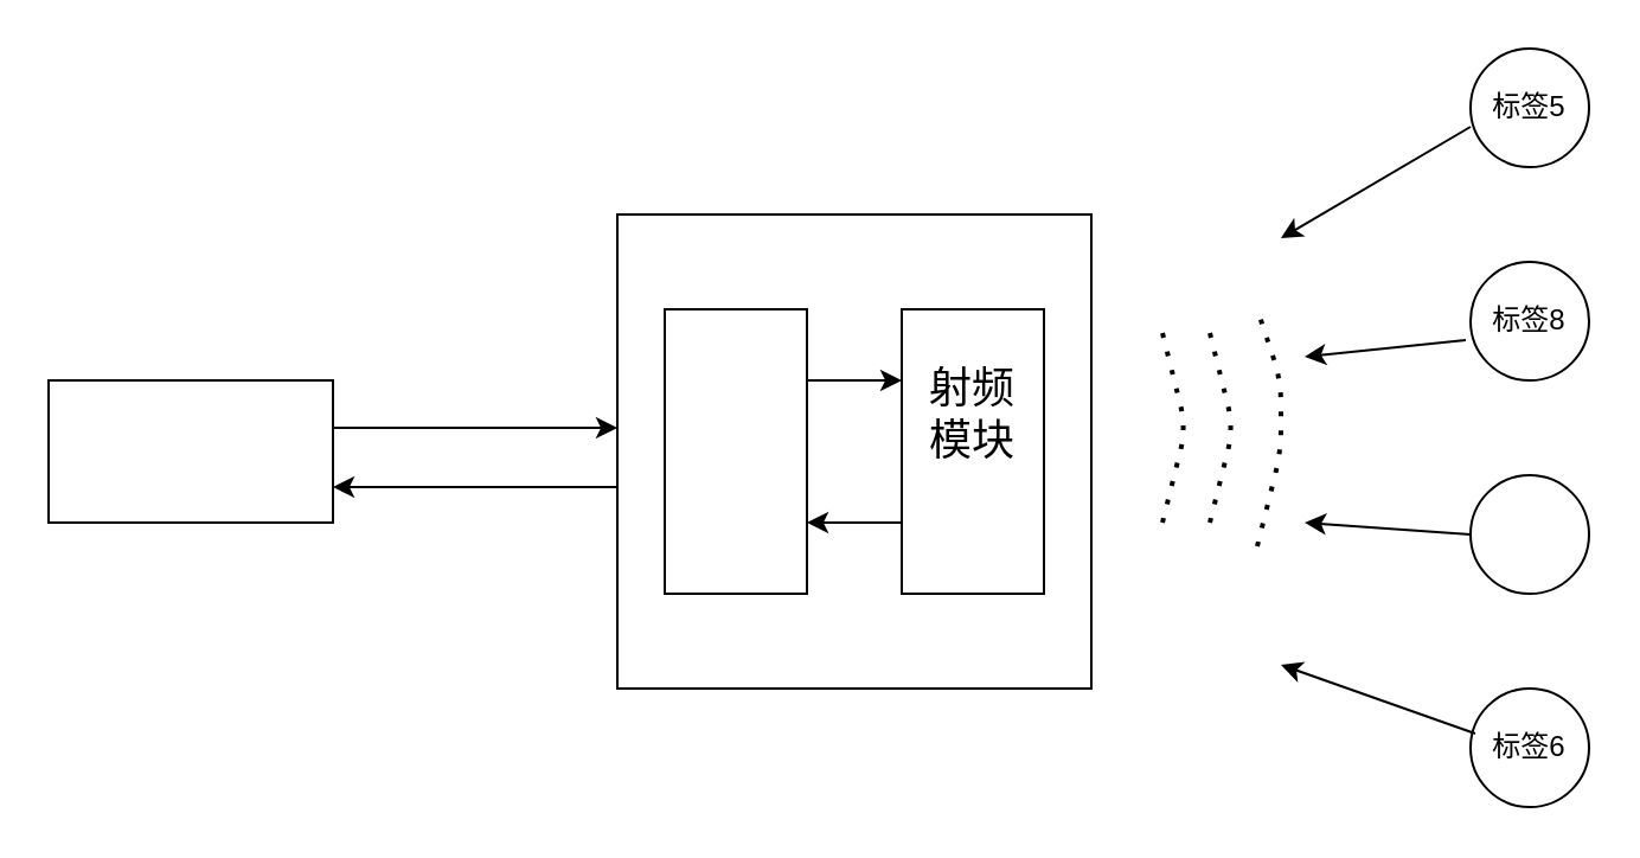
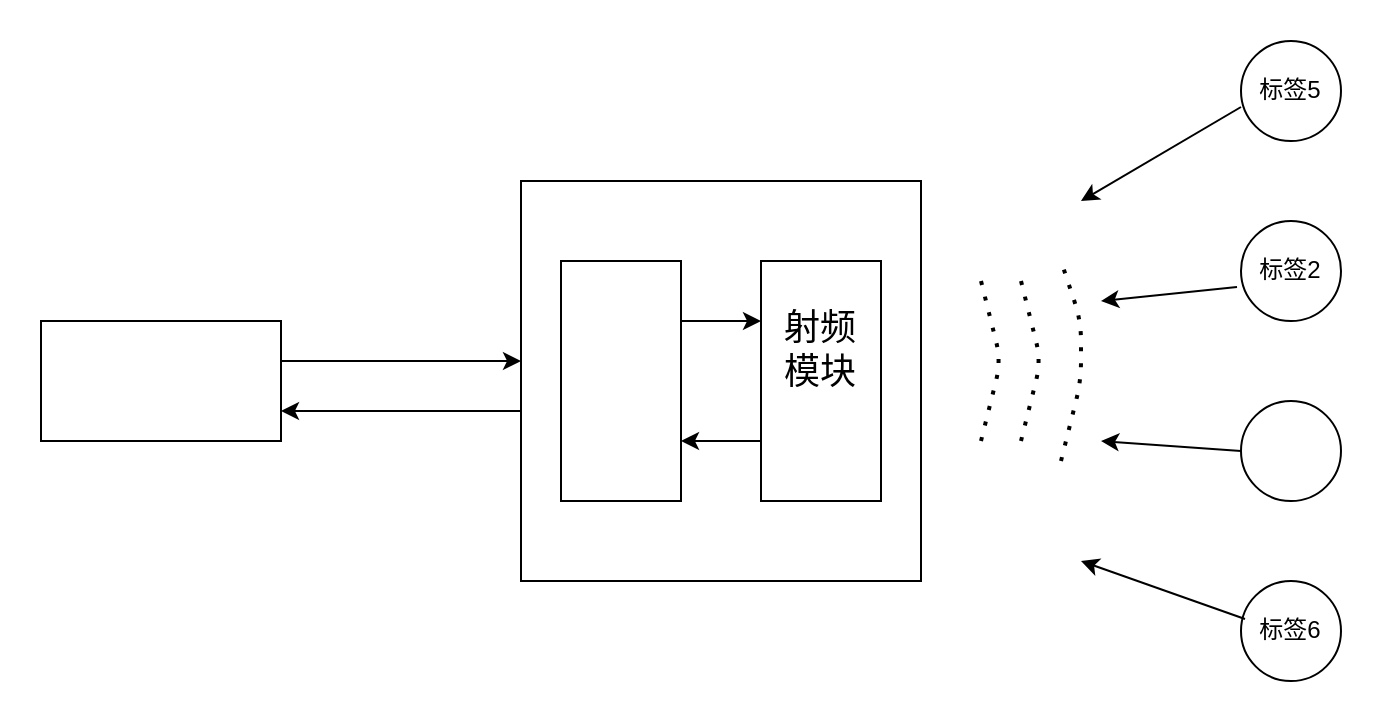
- <mxCell id="23" value="标签8" style="text;html=1;strokeColor=none;fillColor=none;align=center;verticalAlign=middle;whiteSpace=wrap;rounded=0;" vertex="1" parent="1"><mxGeometry x="625" y="125" width="40" height="20" as="geometry" /></mxCell>
+ <mxCell id="23" value="标签2" style="text;html=1;strokeColor=none;fillColor=none;align=center;verticalAlign=middle;whiteSpace=wrap;rounded=0;" vertex="1" parent="1"><mxGeometry x="625" y="125" width="40" height="20" as="geometry" /></mxCell>
